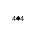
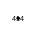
- <mxCell id="2" value="444" style="shape=waypoint;sketch=0;size=6;pointerEvents=1;points=[];fillColor=none;resizable=0;rotatable=0;perimeter=centerPerimeter;snapToPoint=1;" vertex="1" parent="1"><mxGeometry x="20" y="20" width="20" height="20" as="geometry" /></mxCell>
+ <mxCell id="2" value="414" style="shape=waypoint;sketch=0;size=6;pointerEvents=1;points=[];fillColor=none;resizable=0;rotatable=0;perimeter=centerPerimeter;snapToPoint=1;" vertex="1" parent="1"><mxGeometry x="20" y="20" width="20" height="20" as="geometry" /></mxCell>
